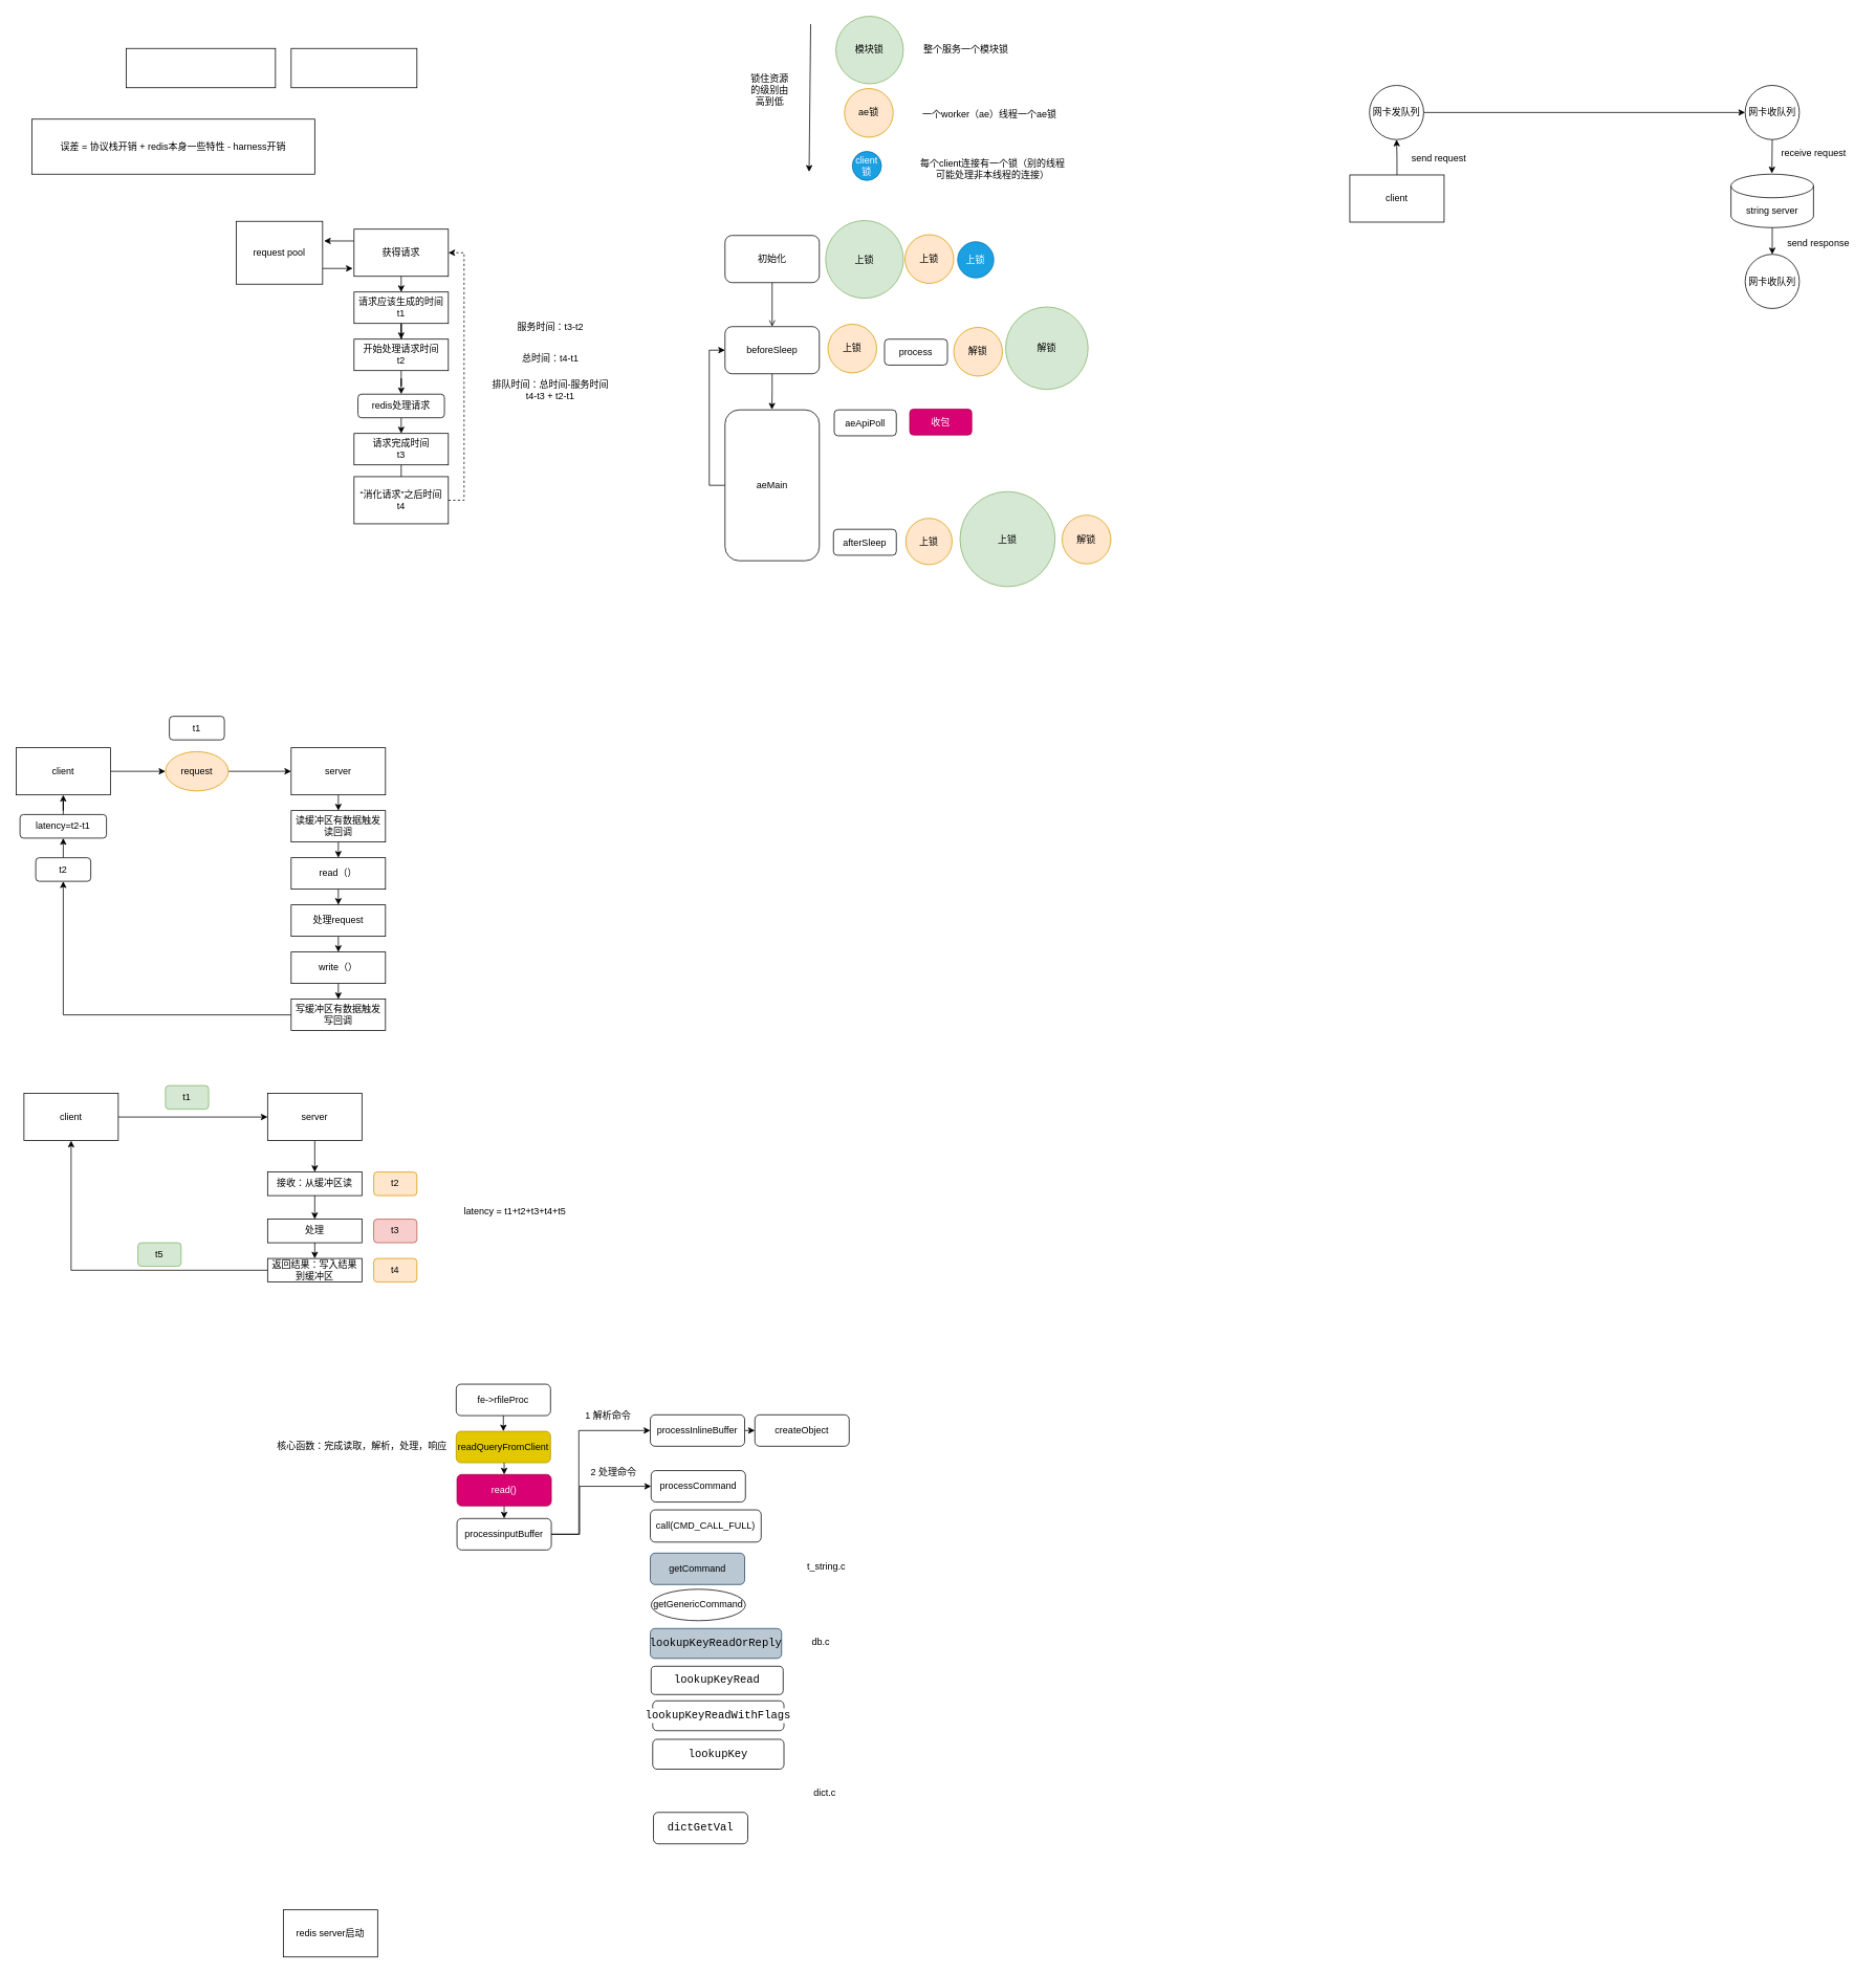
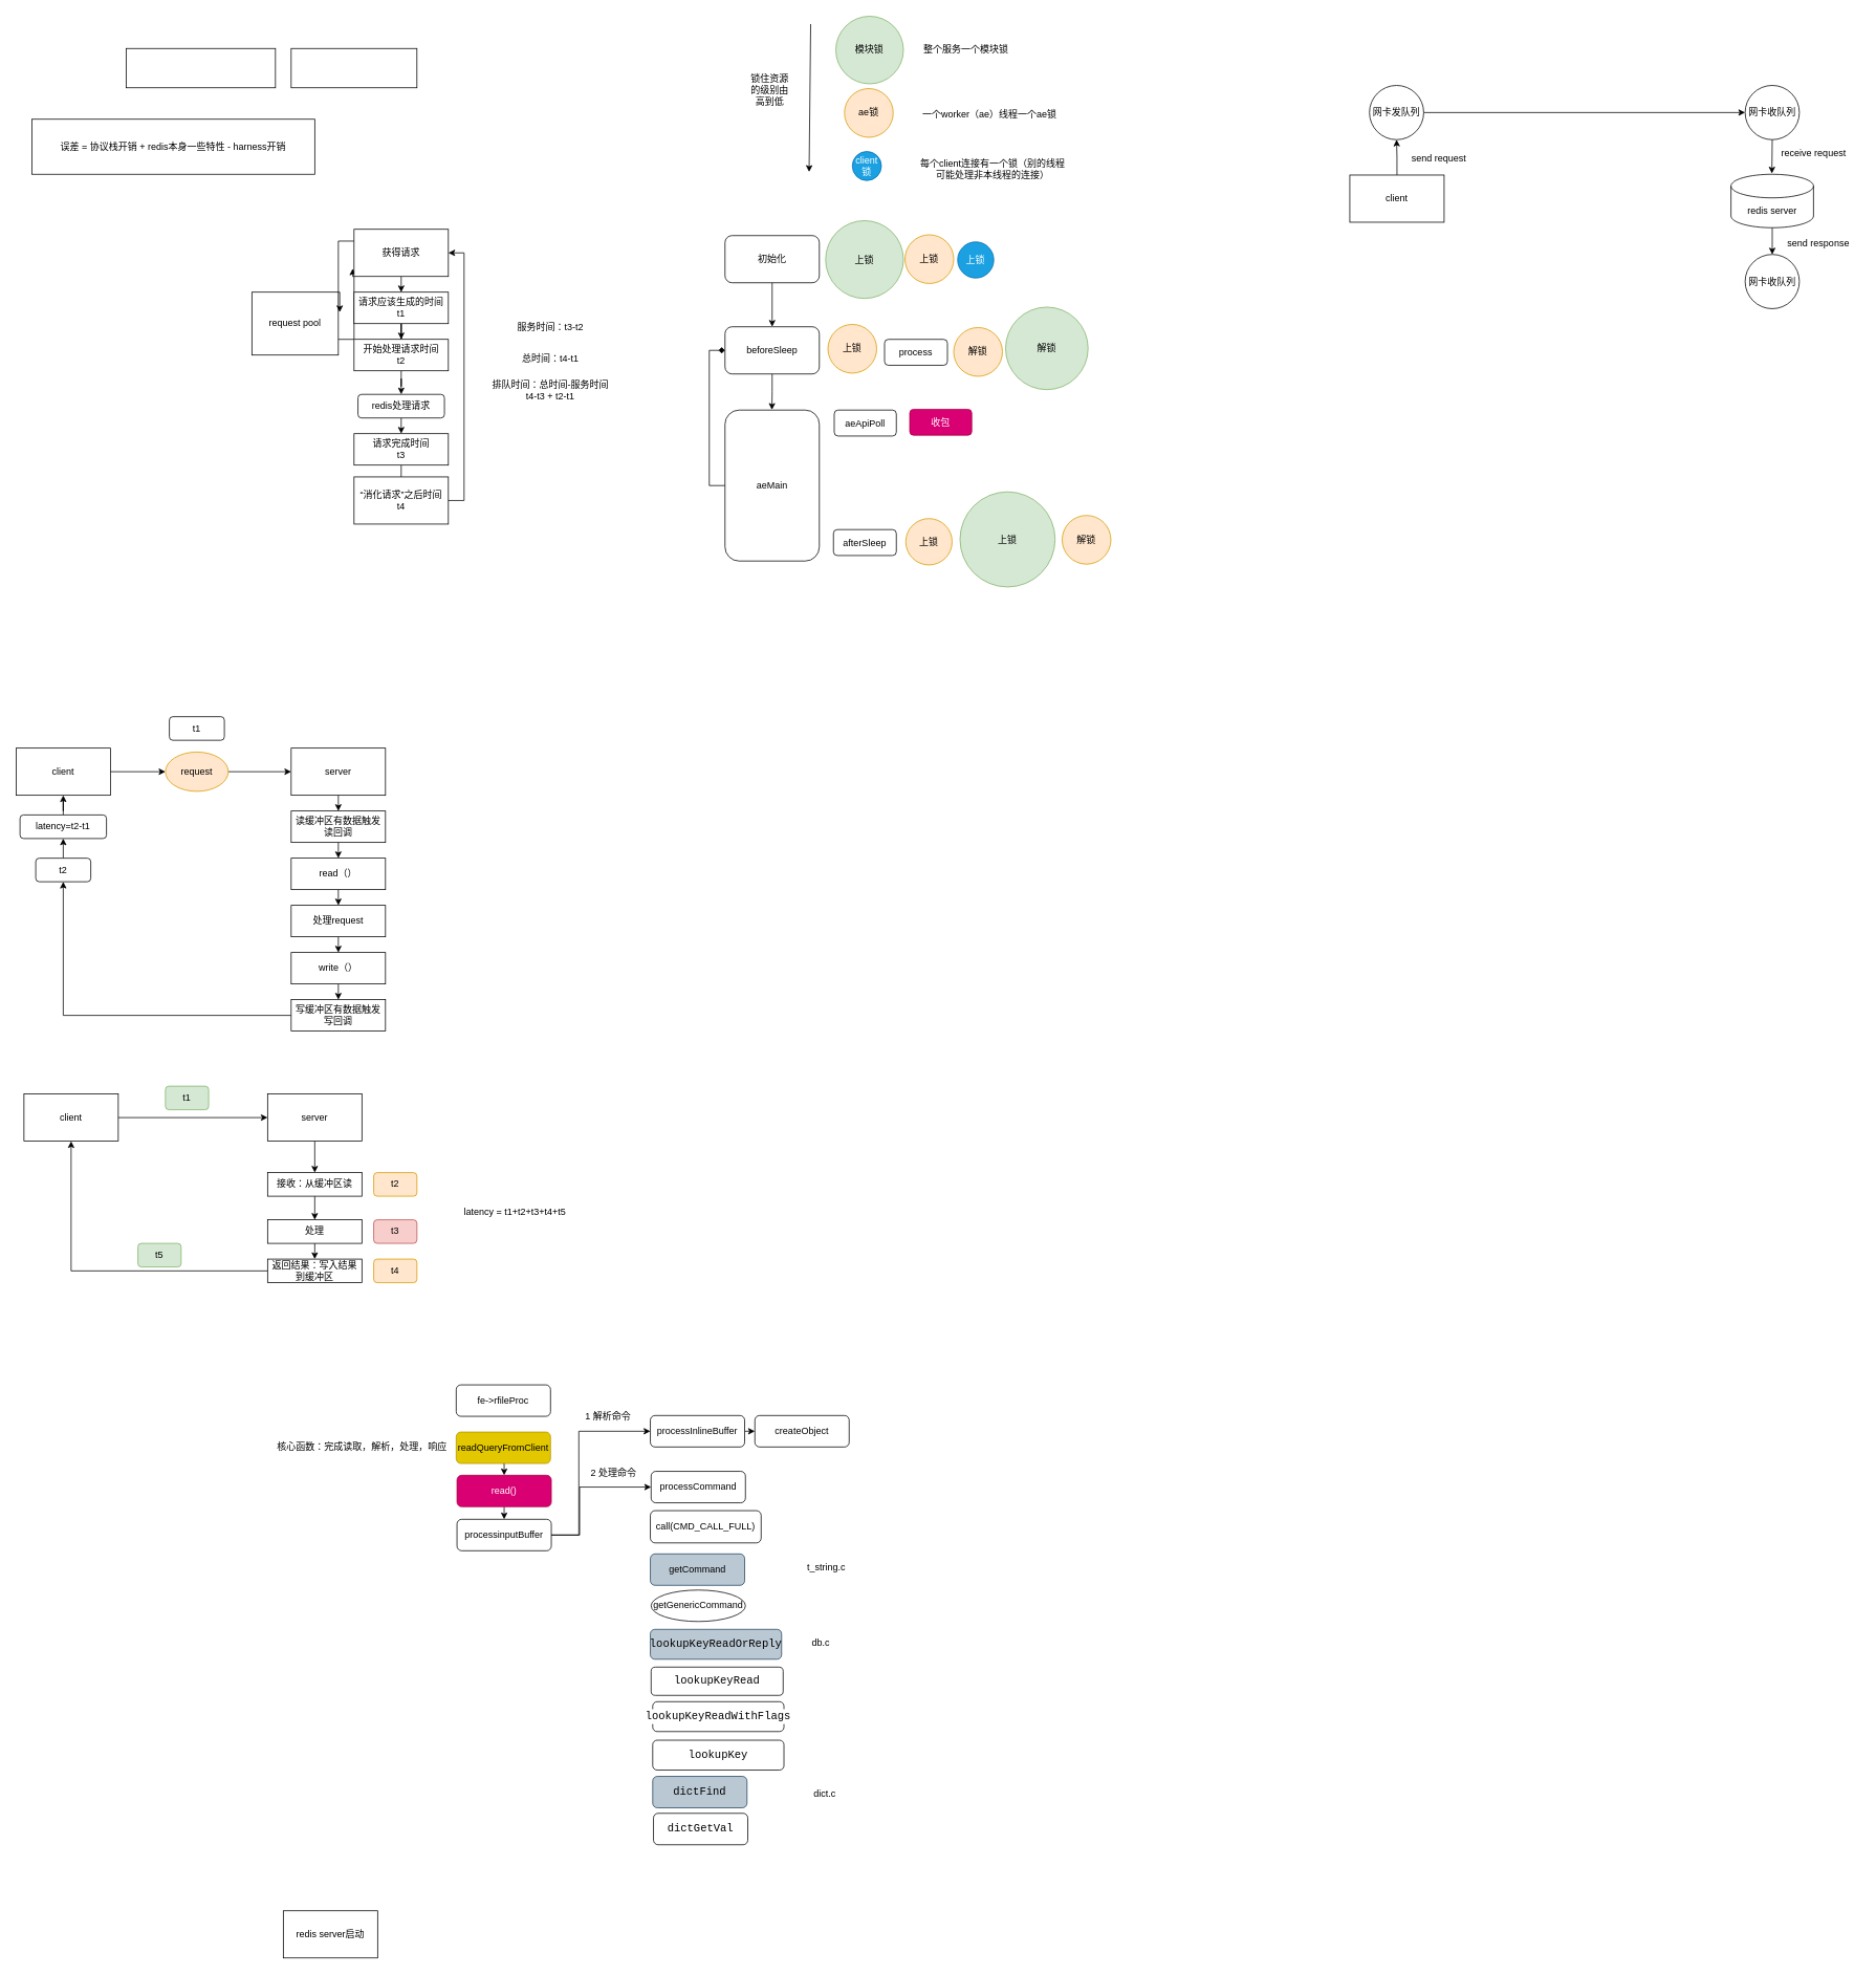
- <mxCell id="99" value="string server" style="shape=cylinder3;whiteSpace=wrap;html=1;boundedLbl=1;backgroundOutline=1;size=15;" parent="1" vertex="1"><mxGeometry x="2202" y="221" width="105" height="68" as="geometry" /></mxCell>
+ <mxCell id="99" value="redis server" style="shape=cylinder3;whiteSpace=wrap;html=1;boundedLbl=1;backgroundOutline=1;size=15;" parent="1" vertex="1"><mxGeometry x="2202" y="221" width="105" height="68" as="geometry" /></mxCell>
- <mxCell id="3" value="request pool" style="rounded=0;whiteSpace=wrap;html=1;" parent="1" vertex="1"><mxGeometry x="300" y="281" width="110" height="80" as="geometry" /></mxCell>
+ <mxCell id="3" value="request pool" style="rounded=0;whiteSpace=wrap;html=1;" parent="1" vertex="1"><mxGeometry x="320" y="371" width="110" height="80" as="geometry" /></mxCell>
- <mxCell id="111" style="edgeStyle=orthogonalEdgeStyle;rounded=0;orthogonalLoop=1;jettySize=auto;html=1;exitX=0.5;exitY=1;exitDx=0;exitDy=0;entryX=0.5;entryY=0;entryDx=0;entryDy=0;endArrow=open;" edge="1" parent="1" source="112" target="103"><mxGeometry relative="1" as="geometry" /></mxCell>
+ <mxCell id="111" style="edgeStyle=orthogonalEdgeStyle;rounded=0;orthogonalLoop=1;jettySize=auto;html=1;exitX=0.5;exitY=1;exitDx=0;exitDy=0;entryX=0.5;entryY=0;entryDx=0;entryDy=0;" edge="1" parent="1" source="112" target="103"><mxGeometry relative="1" as="geometry" /></mxCell>
- <mxCell id="105" style="edgeStyle=orthogonalEdgeStyle;rounded=0;orthogonalLoop=1;jettySize=auto;html=1;exitX=0;exitY=0.5;exitDx=0;exitDy=0;entryX=0;entryY=0.5;entryDx=0;entryDy=0;" edge="1" parent="1" source="106" target="103"><mxGeometry relative="1" as="geometry" /></mxCell>
+ <mxCell id="105" style="edgeStyle=orthogonalEdgeStyle;rounded=0;orthogonalLoop=1;jettySize=auto;html=1;exitX=0;exitY=0.5;exitDx=0;exitDy=0;entryX=0;entryY=0.5;entryDx=0;entryDy=0;endArrow=diamond;" edge="1" parent="1" source="106" target="103"><mxGeometry relative="1" as="geometry" /></mxCell>
- <mxCell id="13" style="edgeStyle=orthogonalEdgeStyle;rounded=0;orthogonalLoop=1;jettySize=auto;html=1;exitX=1;exitY=0.5;exitDx=0;exitDy=0;entryX=1;entryY=0.5;entryDx=0;entryDy=0;dashed=1;" parent="1" source="14" target="6" edge="1"><mxGeometry relative="1" as="geometry" /></mxCell>
+ <mxCell id="13" style="edgeStyle=orthogonalEdgeStyle;rounded=0;orthogonalLoop=1;jettySize=auto;html=1;exitX=1;exitY=0.5;exitDx=0;exitDy=0;entryX=1;entryY=0.5;entryDx=0;entryDy=0;" parent="1" source="14" target="6" edge="1"><mxGeometry relative="1" as="geometry" /></mxCell>
- <mxCell id="60" style="edgeStyle=orthogonalEdgeStyle;rounded=0;orthogonalLoop=1;jettySize=auto;html=1;exitX=0.5;exitY=1;exitDx=0;exitDy=0;entryX=0.5;entryY=0;entryDx=0;entryDy=0;fontColor=default;" parent="1" source="61" target="63" edge="1"><mxGeometry relative="1" as="geometry" /></mxCell>
+ <mxCell id="83" value="&lt;span style=&quot;font-family: Consolas, &amp;quot;Courier New&amp;quot;, monospace; font-size: 14px; text-align: left;&quot;&gt;dictFind&lt;/span&gt;" style="rounded=1;whiteSpace=wrap;html=1;labelBackgroundColor=none;fillColor=#bac8d3;strokeColor=#23445d;" parent="1" vertex="1"><mxGeometry x="830" y="2259" width="120" height="40" as="geometry" /></mxCell>
